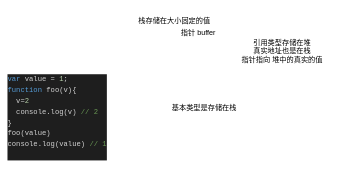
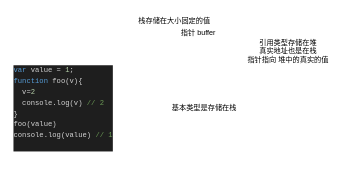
- <mxCell id="4" value="引用类型存储在堆&lt;div&gt;真实地址也是在栈&lt;/div&gt;&lt;div&gt;指针指向 堆中的真实的值&lt;/div&gt;" style="text;html=1;align=center;verticalAlign=middle;resizable=0;points=[];autosize=1;strokeColor=none;fillColor=none;" vertex="1" parent="1"><mxGeometry x="390" y="55" width="160" height="60" as="geometry" /></mxCell>
+ <mxCell id="4" value="引用类型存储在堆&lt;div&gt;真实地址也是在栈&lt;/div&gt;&lt;div&gt;指针指向 堆中的真实的值&lt;/div&gt;" style="text;html=1;align=center;verticalAlign=middle;resizable=0;points=[];autosize=1;strokeColor=none;fillColor=none;" vertex="1" parent="1"><mxGeometry x="400" y="55" width="160" height="60" as="geometry" /></mxCell>
- <mxCell id="2" value="&lt;div style=&quot;color: #d4d4d4;background-color: #1e1e1e;font-family: Menlo, Monaco, 'Courier New', monospace;font-weight: normal;font-size: 12px;line-height: 18px;white-space: pre;&quot;&gt;&lt;div&gt;&lt;span style=&quot;color: #569cd6;&quot;&gt;var&lt;/span&gt;&lt;span style=&quot;color: #d4d4d4;&quot;&gt; value = &lt;/span&gt;&lt;span style=&quot;color: #b5cea8;&quot;&gt;1&lt;/span&gt;&lt;span style=&quot;color: #d4d4d4;&quot;&gt;;&lt;/span&gt;&lt;/div&gt;&lt;div&gt;&lt;span style=&quot;color: #569cd6;&quot;&gt;function&lt;/span&gt;&lt;span style=&quot;color: #d4d4d4;&quot;&gt; foo(v){&lt;/span&gt;&lt;/div&gt;&lt;div&gt;&lt;span style=&quot;color: #d4d4d4;&quot;&gt;  v=&lt;/span&gt;&lt;span style=&quot;color: #b5cea8;&quot;&gt;2&lt;/span&gt;&lt;/div&gt;&lt;div&gt;&lt;span style=&quot;color: #d4d4d4;&quot;&gt;  console.log(v) &lt;/span&gt;&lt;span style=&quot;color: #6a9955;&quot;&gt;// 2&lt;/span&gt;&lt;/div&gt;&lt;div&gt;&lt;span style=&quot;color: #d4d4d4;&quot;&gt;}&lt;/span&gt;&lt;/div&gt;&lt;div&gt;&lt;span style=&quot;color: #d4d4d4;&quot;&gt;foo(value)&lt;/span&gt;&lt;/div&gt;&lt;div&gt;&lt;span style=&quot;color: #d4d4d4;&quot;&gt;console.log(value) &lt;/span&gt;&lt;span style=&quot;color: #6a9955;&quot;&gt;// 1&lt;/span&gt;&lt;/div&gt;&lt;br&gt;&lt;/div&gt;" style="text;whiteSpace=wrap;html=1;" vertex="1" parent="1"><mxGeometry x="10" y="117" width="200" height="170" as="geometry" /></mxCell>
+ <mxCell id="2" value="&lt;div style=&quot;color: #d4d4d4;background-color: #1e1e1e;font-family: Menlo, Monaco, 'Courier New', monospace;font-weight: normal;font-size: 12px;line-height: 18px;white-space: pre;&quot;&gt;&lt;div&gt;&lt;span style=&quot;color: #569cd6;&quot;&gt;var&lt;/span&gt;&lt;span style=&quot;color: #d4d4d4;&quot;&gt; value = &lt;/span&gt;&lt;span style=&quot;color: #b5cea8;&quot;&gt;1&lt;/span&gt;&lt;span style=&quot;color: #d4d4d4;&quot;&gt;;&lt;/span&gt;&lt;/div&gt;&lt;div&gt;&lt;span style=&quot;color: #569cd6;&quot;&gt;function&lt;/span&gt;&lt;span style=&quot;color: #d4d4d4;&quot;&gt; foo(v){&lt;/span&gt;&lt;/div&gt;&lt;div&gt;&lt;span style=&quot;color: #d4d4d4;&quot;&gt;  v=&lt;/span&gt;&lt;span style=&quot;color: #b5cea8;&quot;&gt;2&lt;/span&gt;&lt;/div&gt;&lt;div&gt;&lt;span style=&quot;color: #d4d4d4;&quot;&gt;  console.log(v) &lt;/span&gt;&lt;span style=&quot;color: #6a9955;&quot;&gt;// 2&lt;/span&gt;&lt;/div&gt;&lt;div&gt;&lt;span style=&quot;color: #d4d4d4;&quot;&gt;}&lt;/span&gt;&lt;/div&gt;&lt;div&gt;&lt;span style=&quot;color: #d4d4d4;&quot;&gt;foo(value)&lt;/span&gt;&lt;/div&gt;&lt;div&gt;&lt;span style=&quot;color: #d4d4d4;&quot;&gt;console.log(value) &lt;/span&gt;&lt;span style=&quot;color: #6a9955;&quot;&gt;// 1&lt;/span&gt;&lt;/div&gt;&lt;br&gt;&lt;/div&gt;" style="text;whiteSpace=wrap;html=1;" vertex="1" parent="1"><mxGeometry x="20" y="102" width="200" height="170" as="geometry" /></mxCell>
